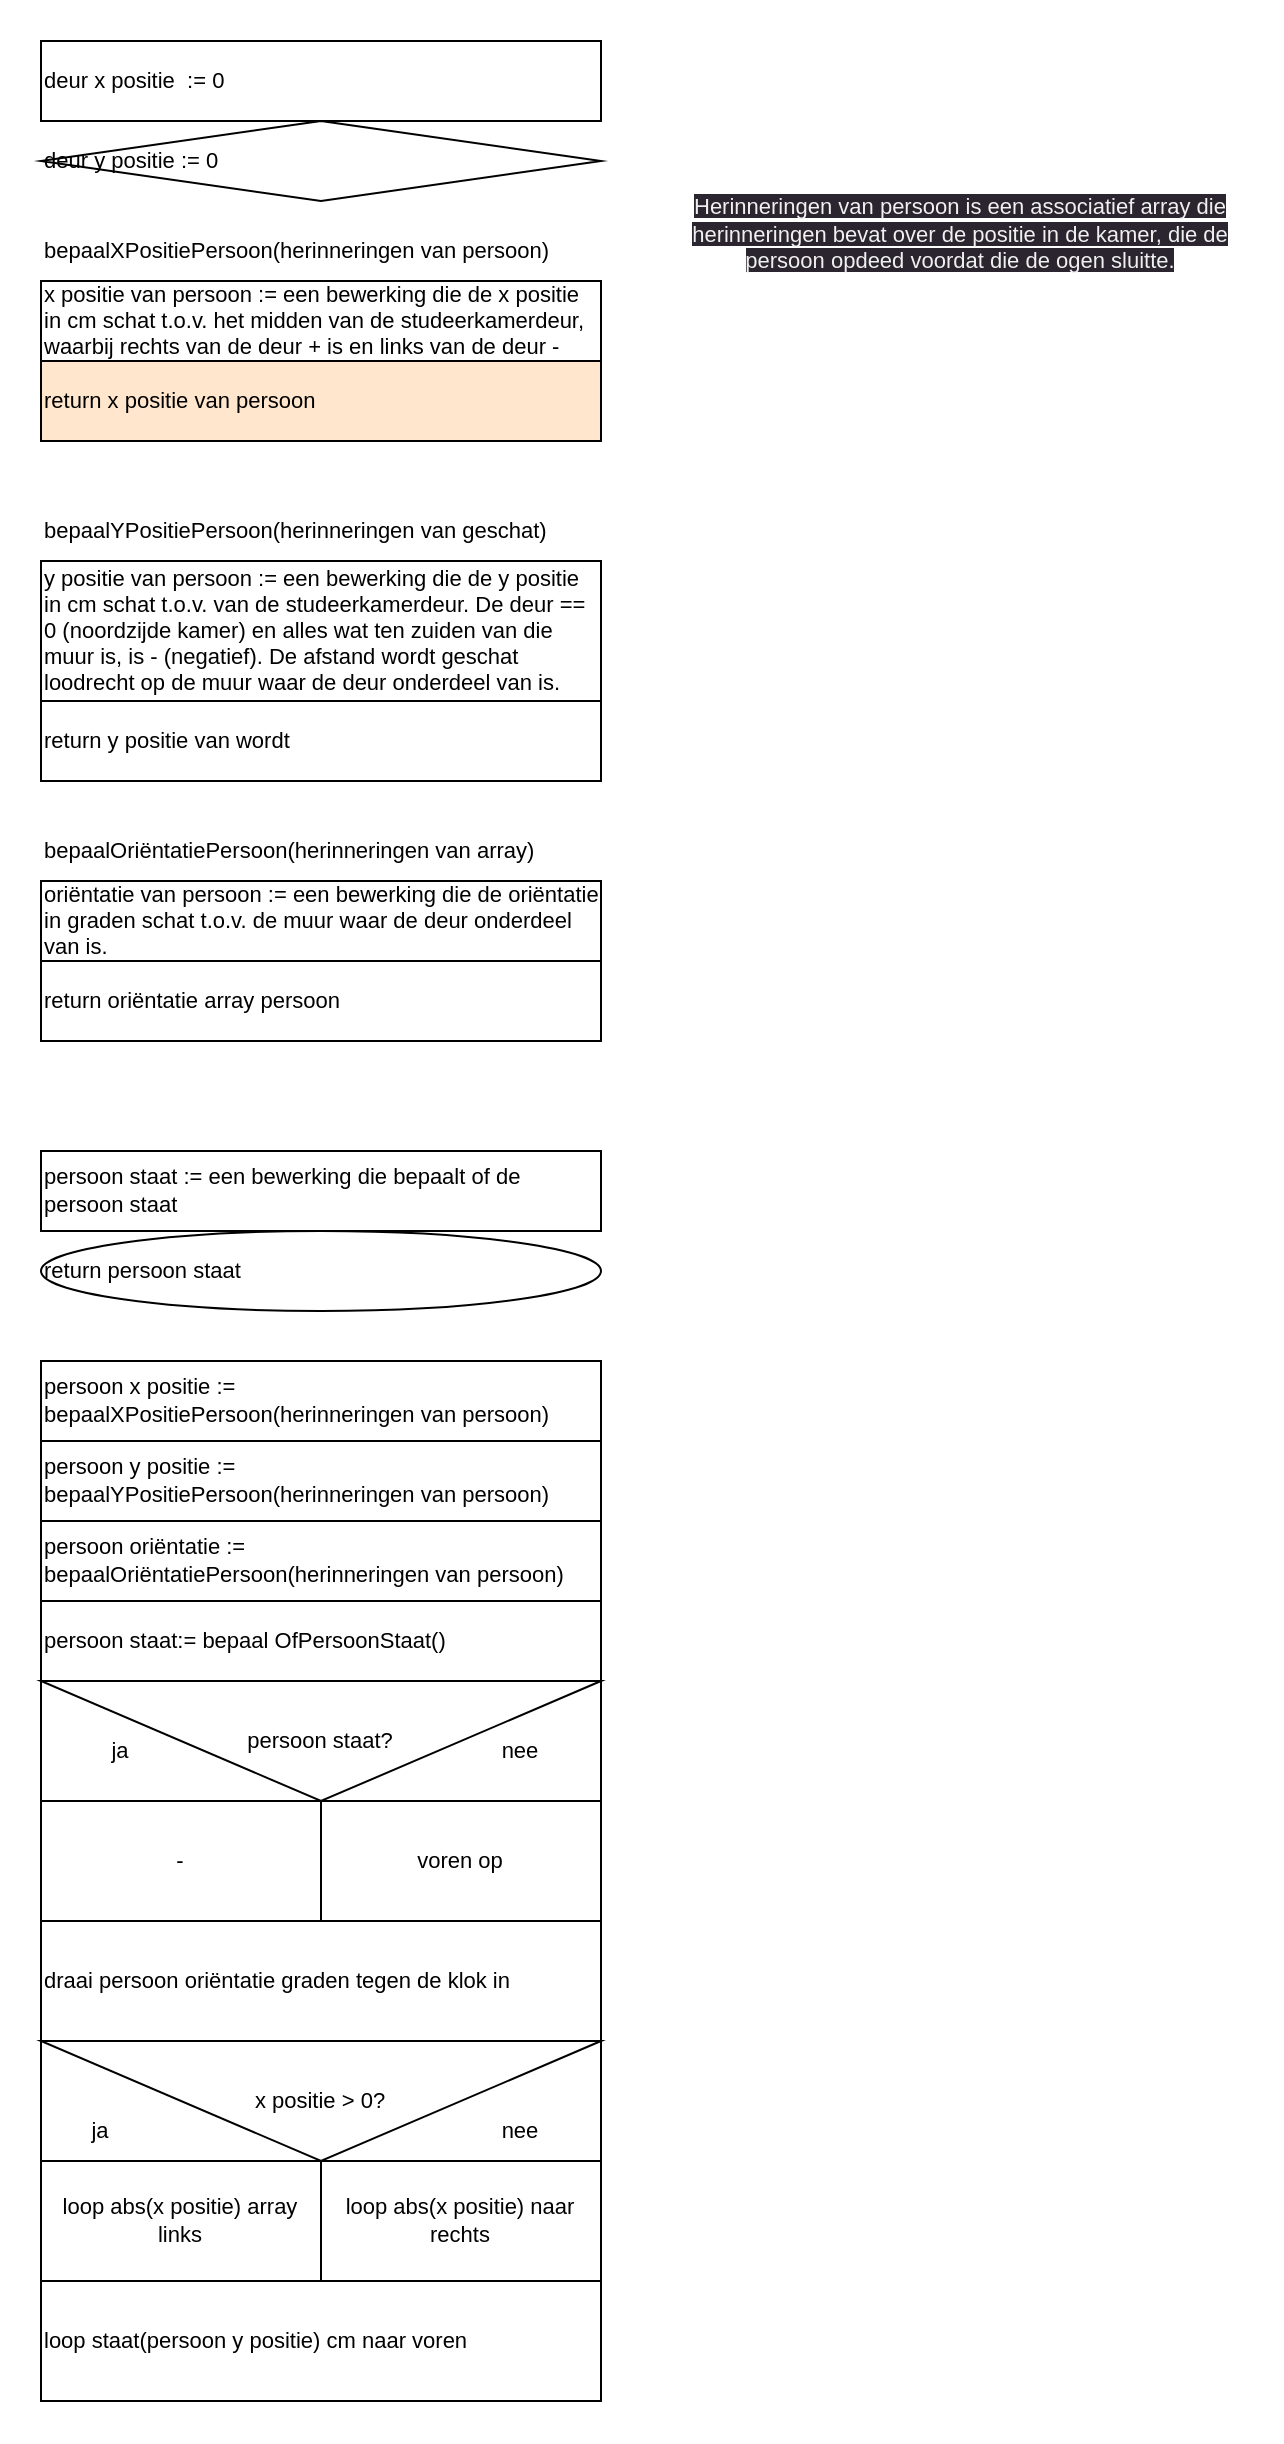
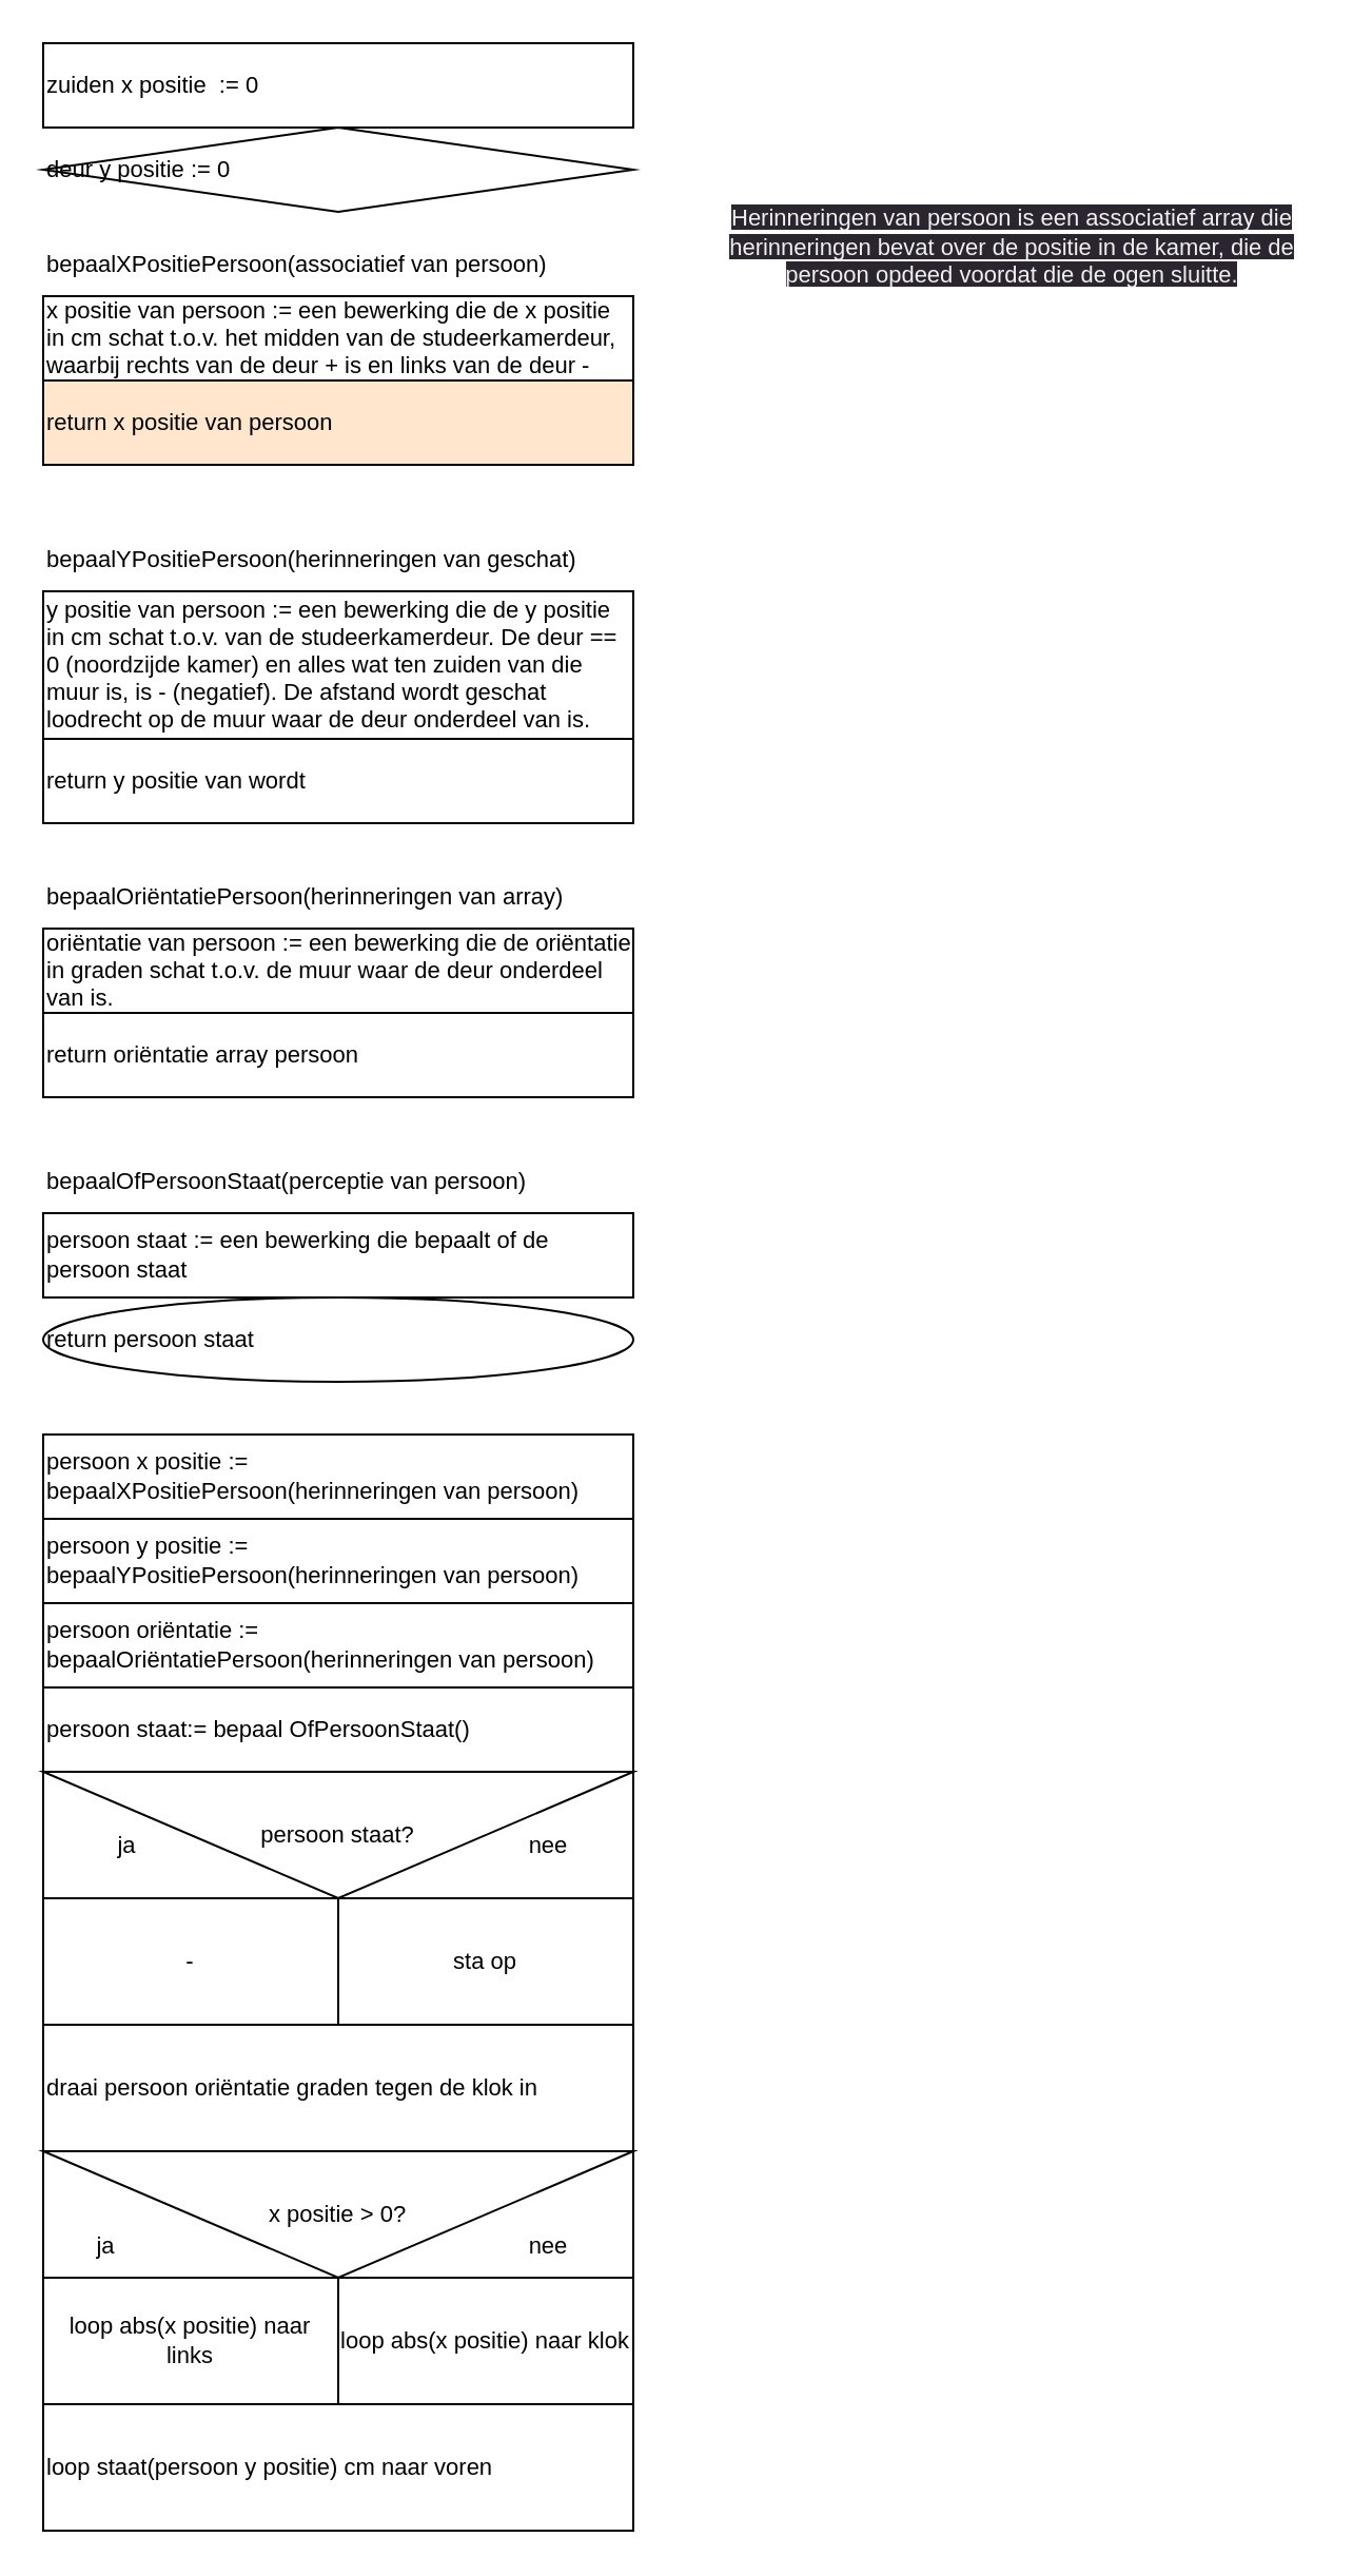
- <mxCell id="2" value="deur x positie&amp;nbsp; := 0&amp;nbsp;" style="rounded=0;whiteSpace=wrap;html=1;align=left;fontSize=11;" vertex="1" parent="1"><mxGeometry x="20" y="20" width="280" height="40" as="geometry" /></mxCell>
+ <mxCell id="2" value="zuiden x positie&amp;nbsp; := 0&amp;nbsp;" style="rounded=0;whiteSpace=wrap;html=1;align=left;fontSize=11;" vertex="1" parent="1"><mxGeometry x="20" y="20" width="280" height="40" as="geometry" /></mxCell>
- <mxCell id="5" value="bepaalXPositiePersoon(herinneringen van persoon)" style="text;html=1;align=left;verticalAlign=middle;resizable=0;points=[];autosize=1;strokeColor=none;fillColor=none;fontSize=11;" vertex="1" parent="1"><mxGeometry x="20" y="110" width="280" height="30" as="geometry" /></mxCell>
+ <mxCell id="5" value="bepaalXPositiePersoon(associatief van persoon)" style="text;html=1;align=left;verticalAlign=middle;resizable=0;points=[];autosize=1;strokeColor=none;fillColor=none;fontSize=11;" vertex="1" parent="1"><mxGeometry x="20" y="110" width="280" height="30" as="geometry" /></mxCell>
+ <mxCell id="19" value="bepaalOfPersoonStaat(perceptie van persoon)" style="text;html=1;align=left;verticalAlign=middle;resizable=0;points=[];autosize=1;strokeColor=none;fillColor=none;fontSize=11;" vertex="1" parent="1"><mxGeometry x="20" y="545" width="250" height="30" as="geometry" /></mxCell>
- <mxCell id="28" value="voren op" style="rounded=0;whiteSpace=wrap;html=1;fontSize=11;" vertex="1" parent="1"><mxGeometry x="160" y="900" width="140" height="60" as="geometry" /></mxCell>
+ <mxCell id="28" value="sta op" style="rounded=0;whiteSpace=wrap;html=1;fontSize=11;" vertex="1" parent="1"><mxGeometry x="160" y="900" width="140" height="60" as="geometry" /></mxCell>
- <mxCell id="31" value="loop abs(x positie) array links" style="rounded=0;whiteSpace=wrap;html=1;fontSize=11;" vertex="1" parent="1"><mxGeometry x="20" y="1080" width="140" height="60" as="geometry" /></mxCell>
+ <mxCell id="31" value="loop abs(x positie) naar links" style="rounded=0;whiteSpace=wrap;html=1;fontSize=11;" vertex="1" parent="1"><mxGeometry x="20" y="1080" width="140" height="60" as="geometry" /></mxCell>
- <mxCell id="32" value="loop abs(x positie) naar rechts" style="rounded=0;whiteSpace=wrap;html=1;fontSize=11;" vertex="1" parent="1"><mxGeometry x="160" y="1080" width="140" height="60" as="geometry" /></mxCell>
+ <mxCell id="32" value="loop abs(x positie) naar klok" style="rounded=0;whiteSpace=wrap;html=1;fontSize=11;" vertex="1" parent="1"><mxGeometry x="160" y="1080" width="140" height="60" as="geometry" /></mxCell>
